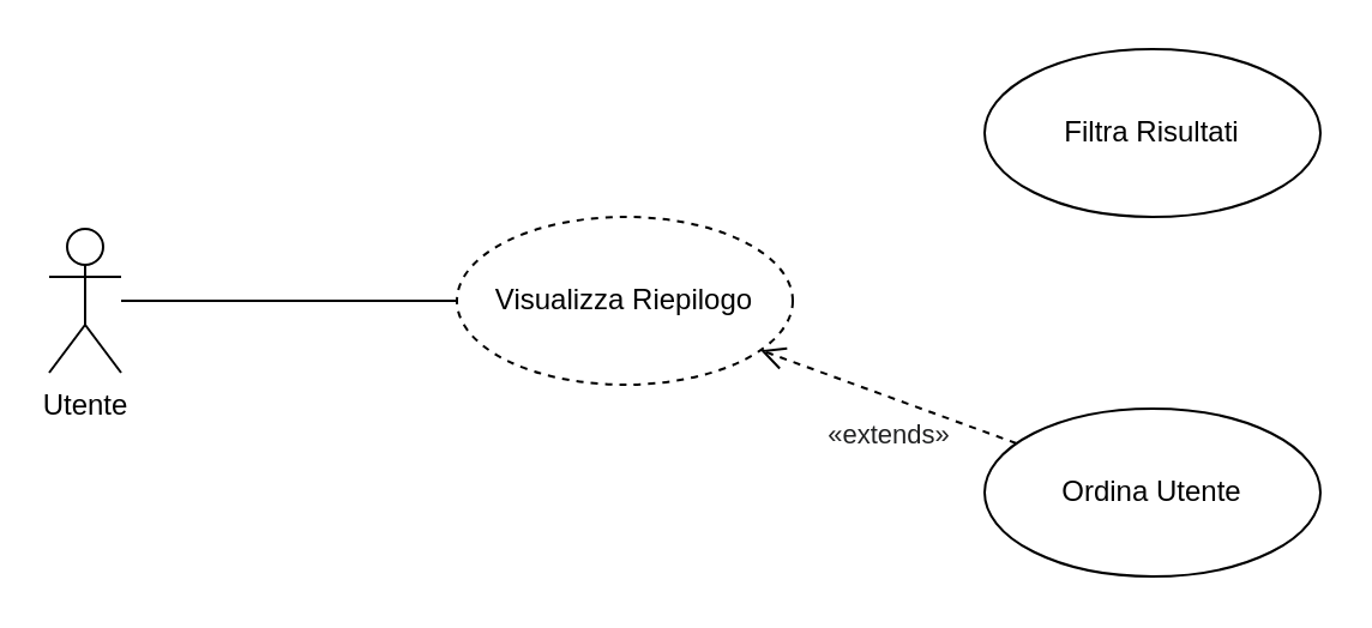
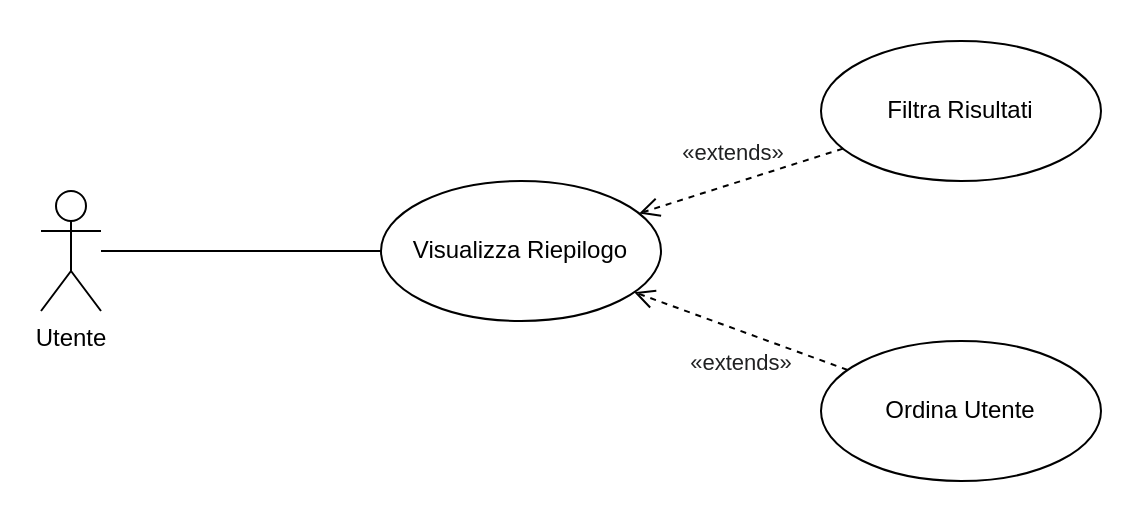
+ <mxCell id="6" value="&lt;span style=&quot;color: rgb(32, 33, 34); text-align: start; text-wrap-mode: wrap;&quot;&gt;&lt;font style=&quot;font-size: 11px;&quot;&gt;«extends»&lt;/font&gt;&lt;/span&gt;" style="html=1;verticalAlign=bottom;endArrow=open;dashed=1;endSize=8;curved=0;rounded=0;" edge="1" parent="1" source="4" target="3"><mxGeometry x="0.056" y="-6" relative="1" as="geometry"><mxPoint x="420" y="78" as="sourcePoint" /><mxPoint x="310" y="112" as="targetPoint" /><mxPoint as="offset" /></mxGeometry></mxCell>
- <mxCell id="3" value="Visualizza Riepilogo" style="ellipse;whiteSpace=wrap;html=1;dashed=1;" vertex="1" parent="1"><mxGeometry x="190" y="90" width="140" height="70" as="geometry" /></mxCell>
+ <mxCell id="3" value="Visualizza Riepilogo" style="ellipse;whiteSpace=wrap;html=1;" vertex="1" parent="1"><mxGeometry x="190" y="90" width="140" height="70" as="geometry" /></mxCell>
